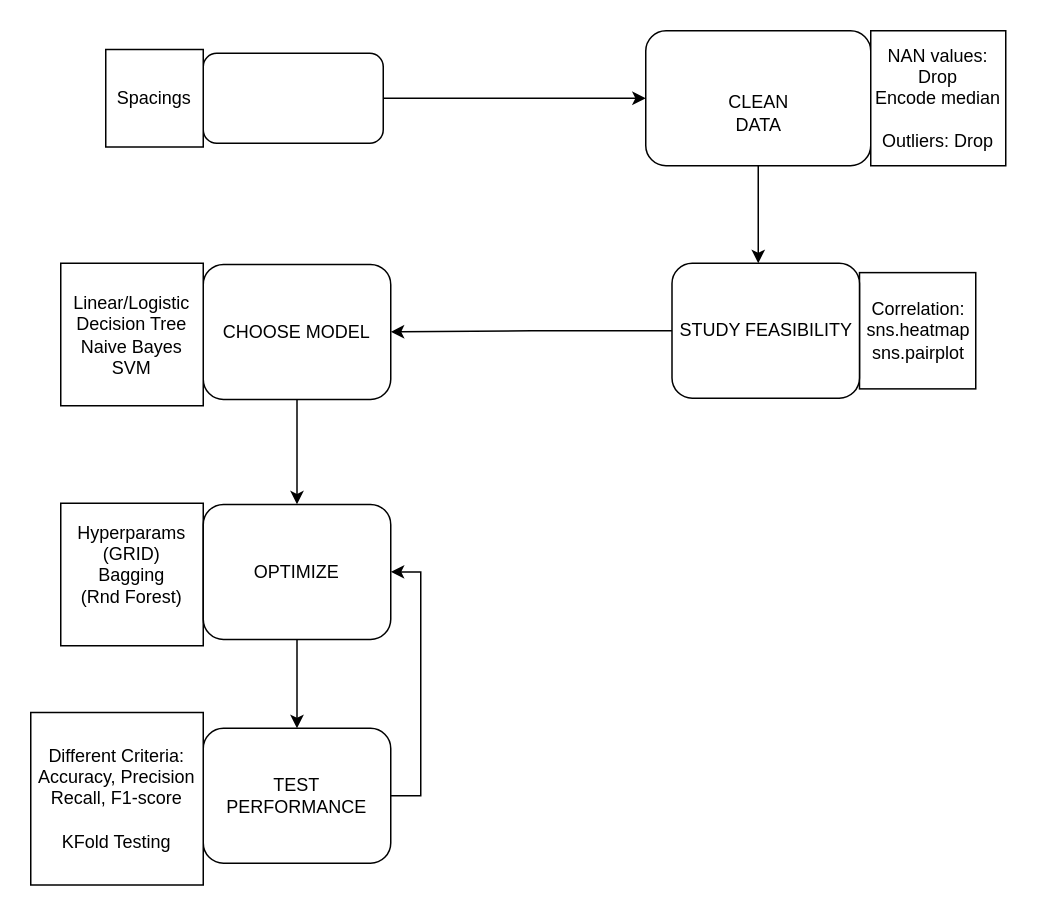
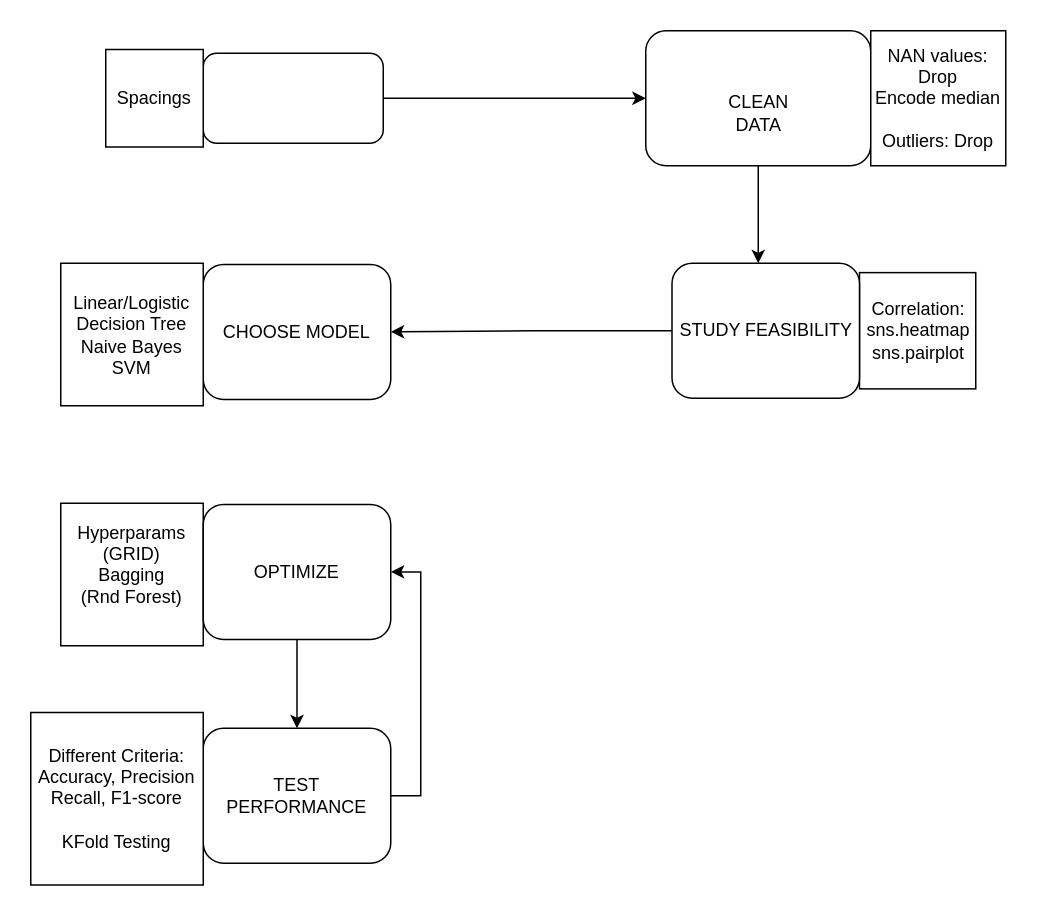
- <mxCell id="8" style="edgeStyle=orthogonalEdgeStyle;rounded=0;orthogonalLoop=1;jettySize=auto;html=1;exitX=0.5;exitY=1;exitDx=0;exitDy=0;entryX=0.5;entryY=0;entryDx=0;entryDy=0;" edge="1" parent="1" source="9" target="18"><mxGeometry relative="1" as="geometry" /></mxCell>
